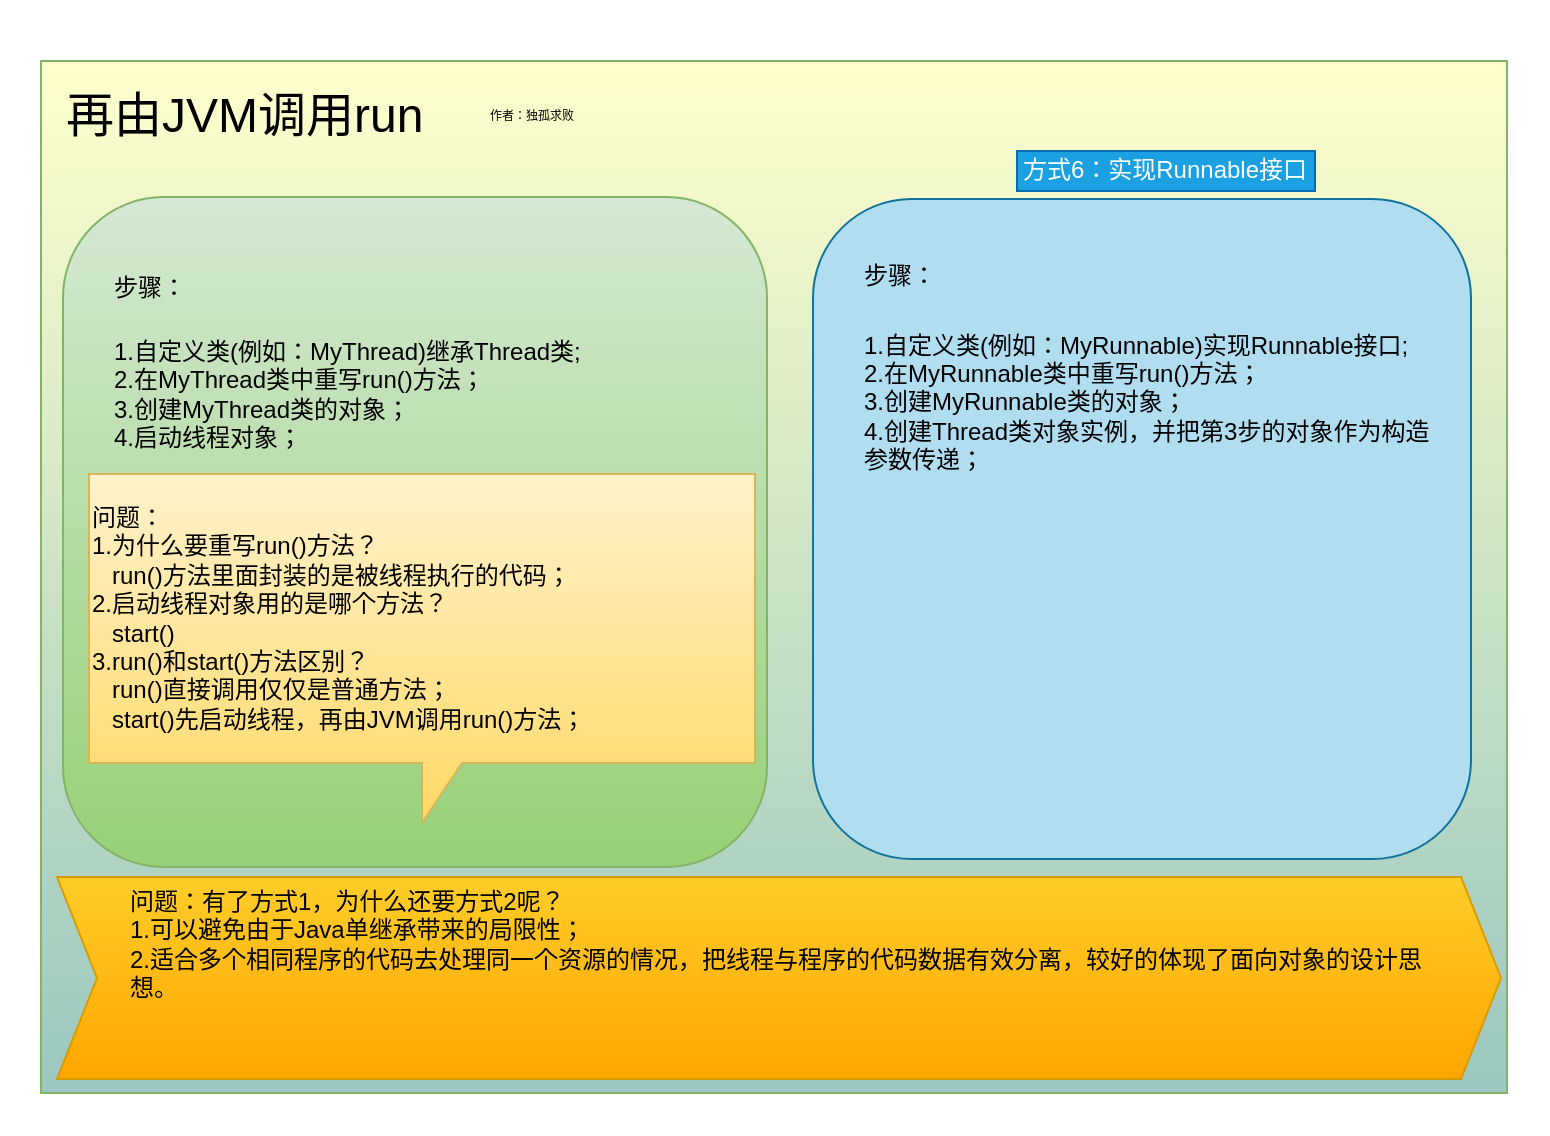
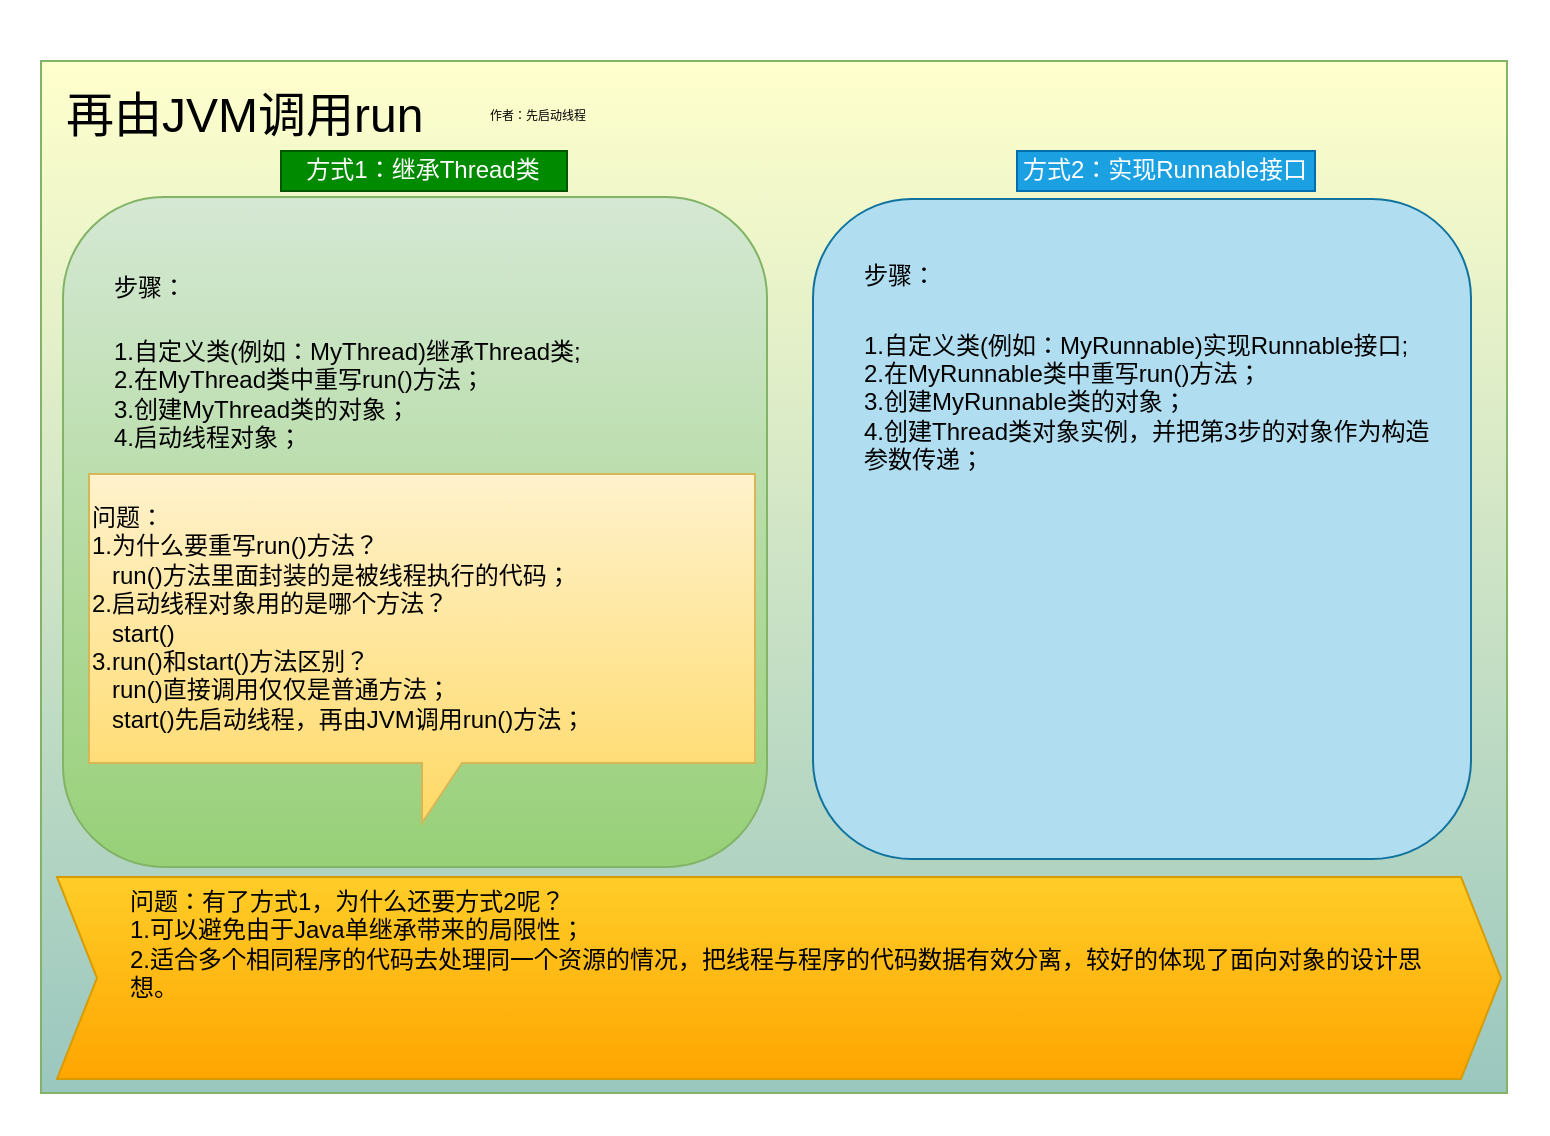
- <mxCell id="15" value="作者：独孤求败" style="text;html=1;strokeColor=none;fillColor=none;align=left;verticalAlign=middle;whiteSpace=wrap;rounded=0;fontSize=6;" vertex="1" parent="1"><mxGeometry x="243" y="48" width="109" height="20" as="geometry" /></mxCell>
+ <mxCell id="15" value="作者：先启动线程" style="text;html=1;strokeColor=none;fillColor=none;align=left;verticalAlign=middle;whiteSpace=wrap;rounded=0;fontSize=6;" vertex="1" parent="1"><mxGeometry x="243" y="48" width="109" height="20" as="geometry" /></mxCell>
+ <mxCell id="7" value="方式1：继承Thread类" style="text;html=1;strokeColor=#005700;fillColor=#008a00;align=center;verticalAlign=middle;whiteSpace=wrap;rounded=0;fontSize=12;fontColor=#ffffff;" vertex="1" parent="1"><mxGeometry x="140" y="75" width="143" height="20" as="geometry" /></mxCell>
- <mxCell id="8" value="方式6：实现Runnable接口" style="text;html=1;strokeColor=#006EAF;fillColor=#1ba1e2;align=center;verticalAlign=middle;whiteSpace=wrap;rounded=0;fontSize=12;fontColor=#ffffff;" vertex="1" parent="1"><mxGeometry x="508" y="75" width="149" height="20" as="geometry" /></mxCell>
+ <mxCell id="8" value="方式2：实现Runnable接口" style="text;html=1;strokeColor=#006EAF;fillColor=#1ba1e2;align=center;verticalAlign=middle;whiteSpace=wrap;rounded=0;fontSize=12;fontColor=#ffffff;" vertex="1" parent="1"><mxGeometry x="508" y="75" width="149" height="20" as="geometry" /></mxCell>
